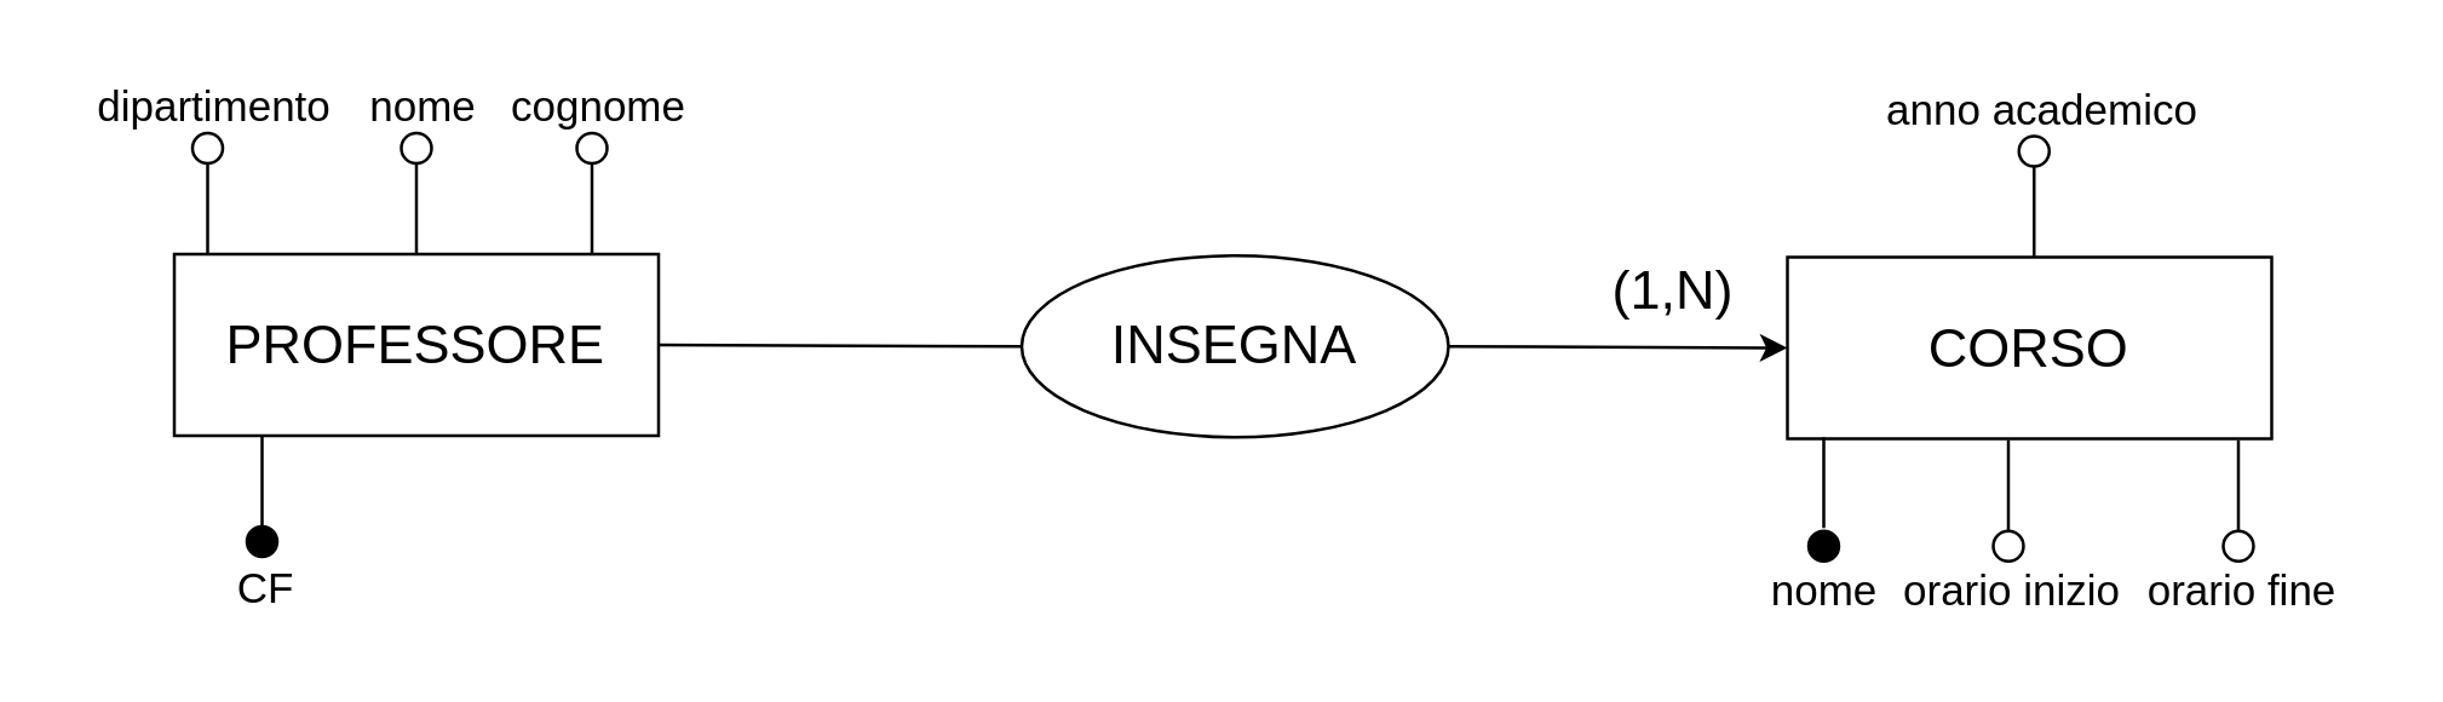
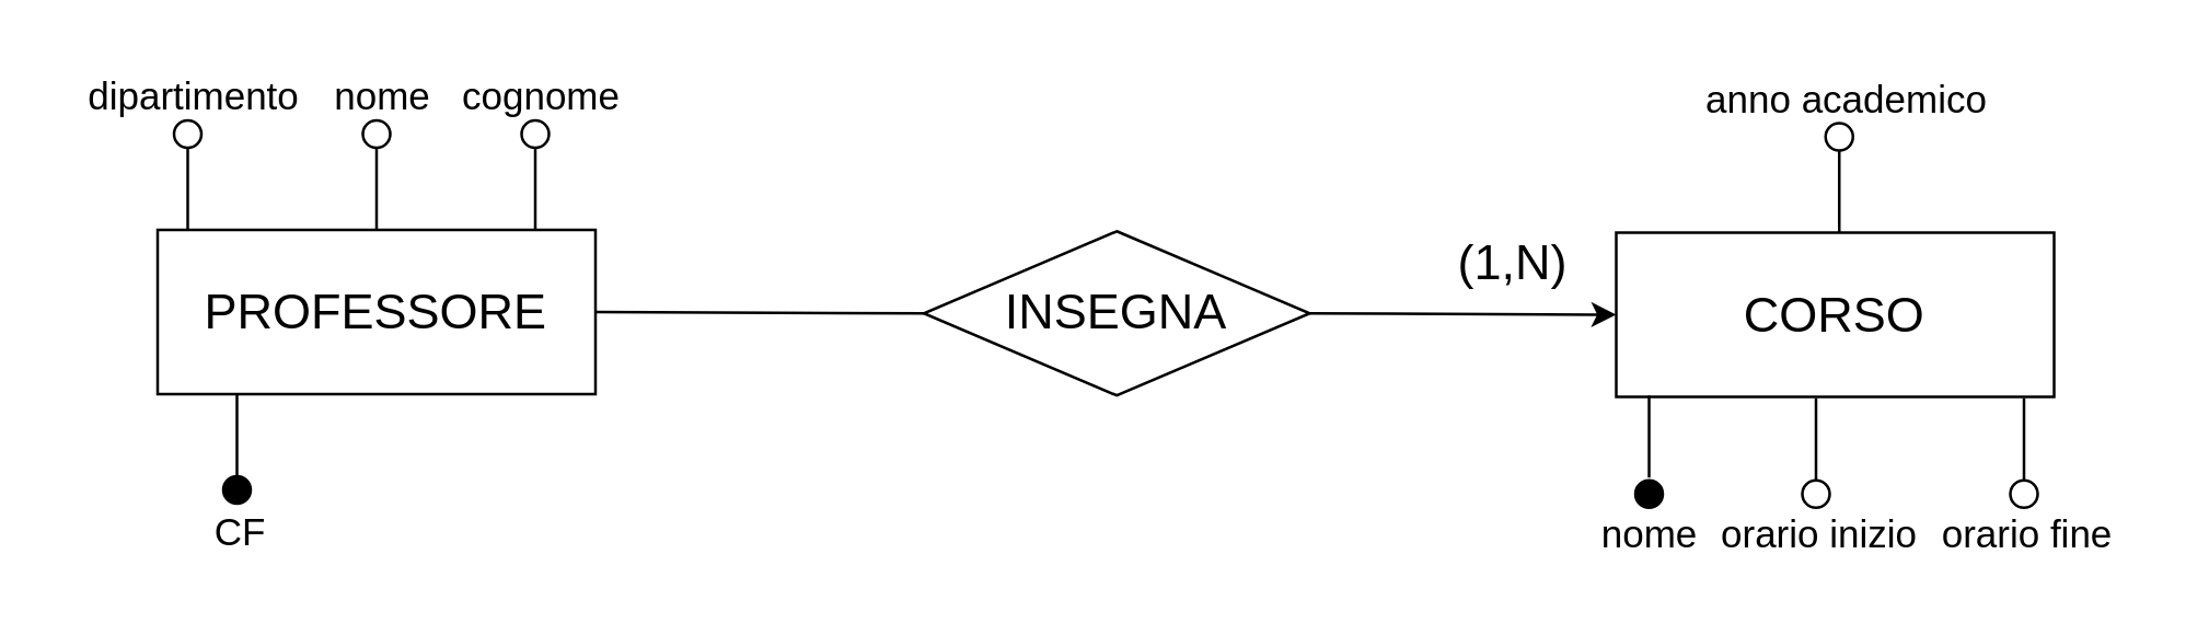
- <mxCell id="15" value="&lt;font style=&quot;font-size: 18px;&quot;&gt;INSEGNA&lt;/font&gt;" style="ellipse;whiteSpace=wrap;html=1;" parent="1" vertex="1"><mxGeometry x="337" y="84" width="141" height="60" as="geometry" /></mxCell>
+ <mxCell id="15" value="&lt;font style=&quot;font-size: 18px;&quot;&gt;INSEGNA&lt;/font&gt;" style="rhombus;whiteSpace=wrap;html=1;" parent="1" vertex="1"><mxGeometry x="337" y="84" width="141" height="60" as="geometry" /></mxCell>
